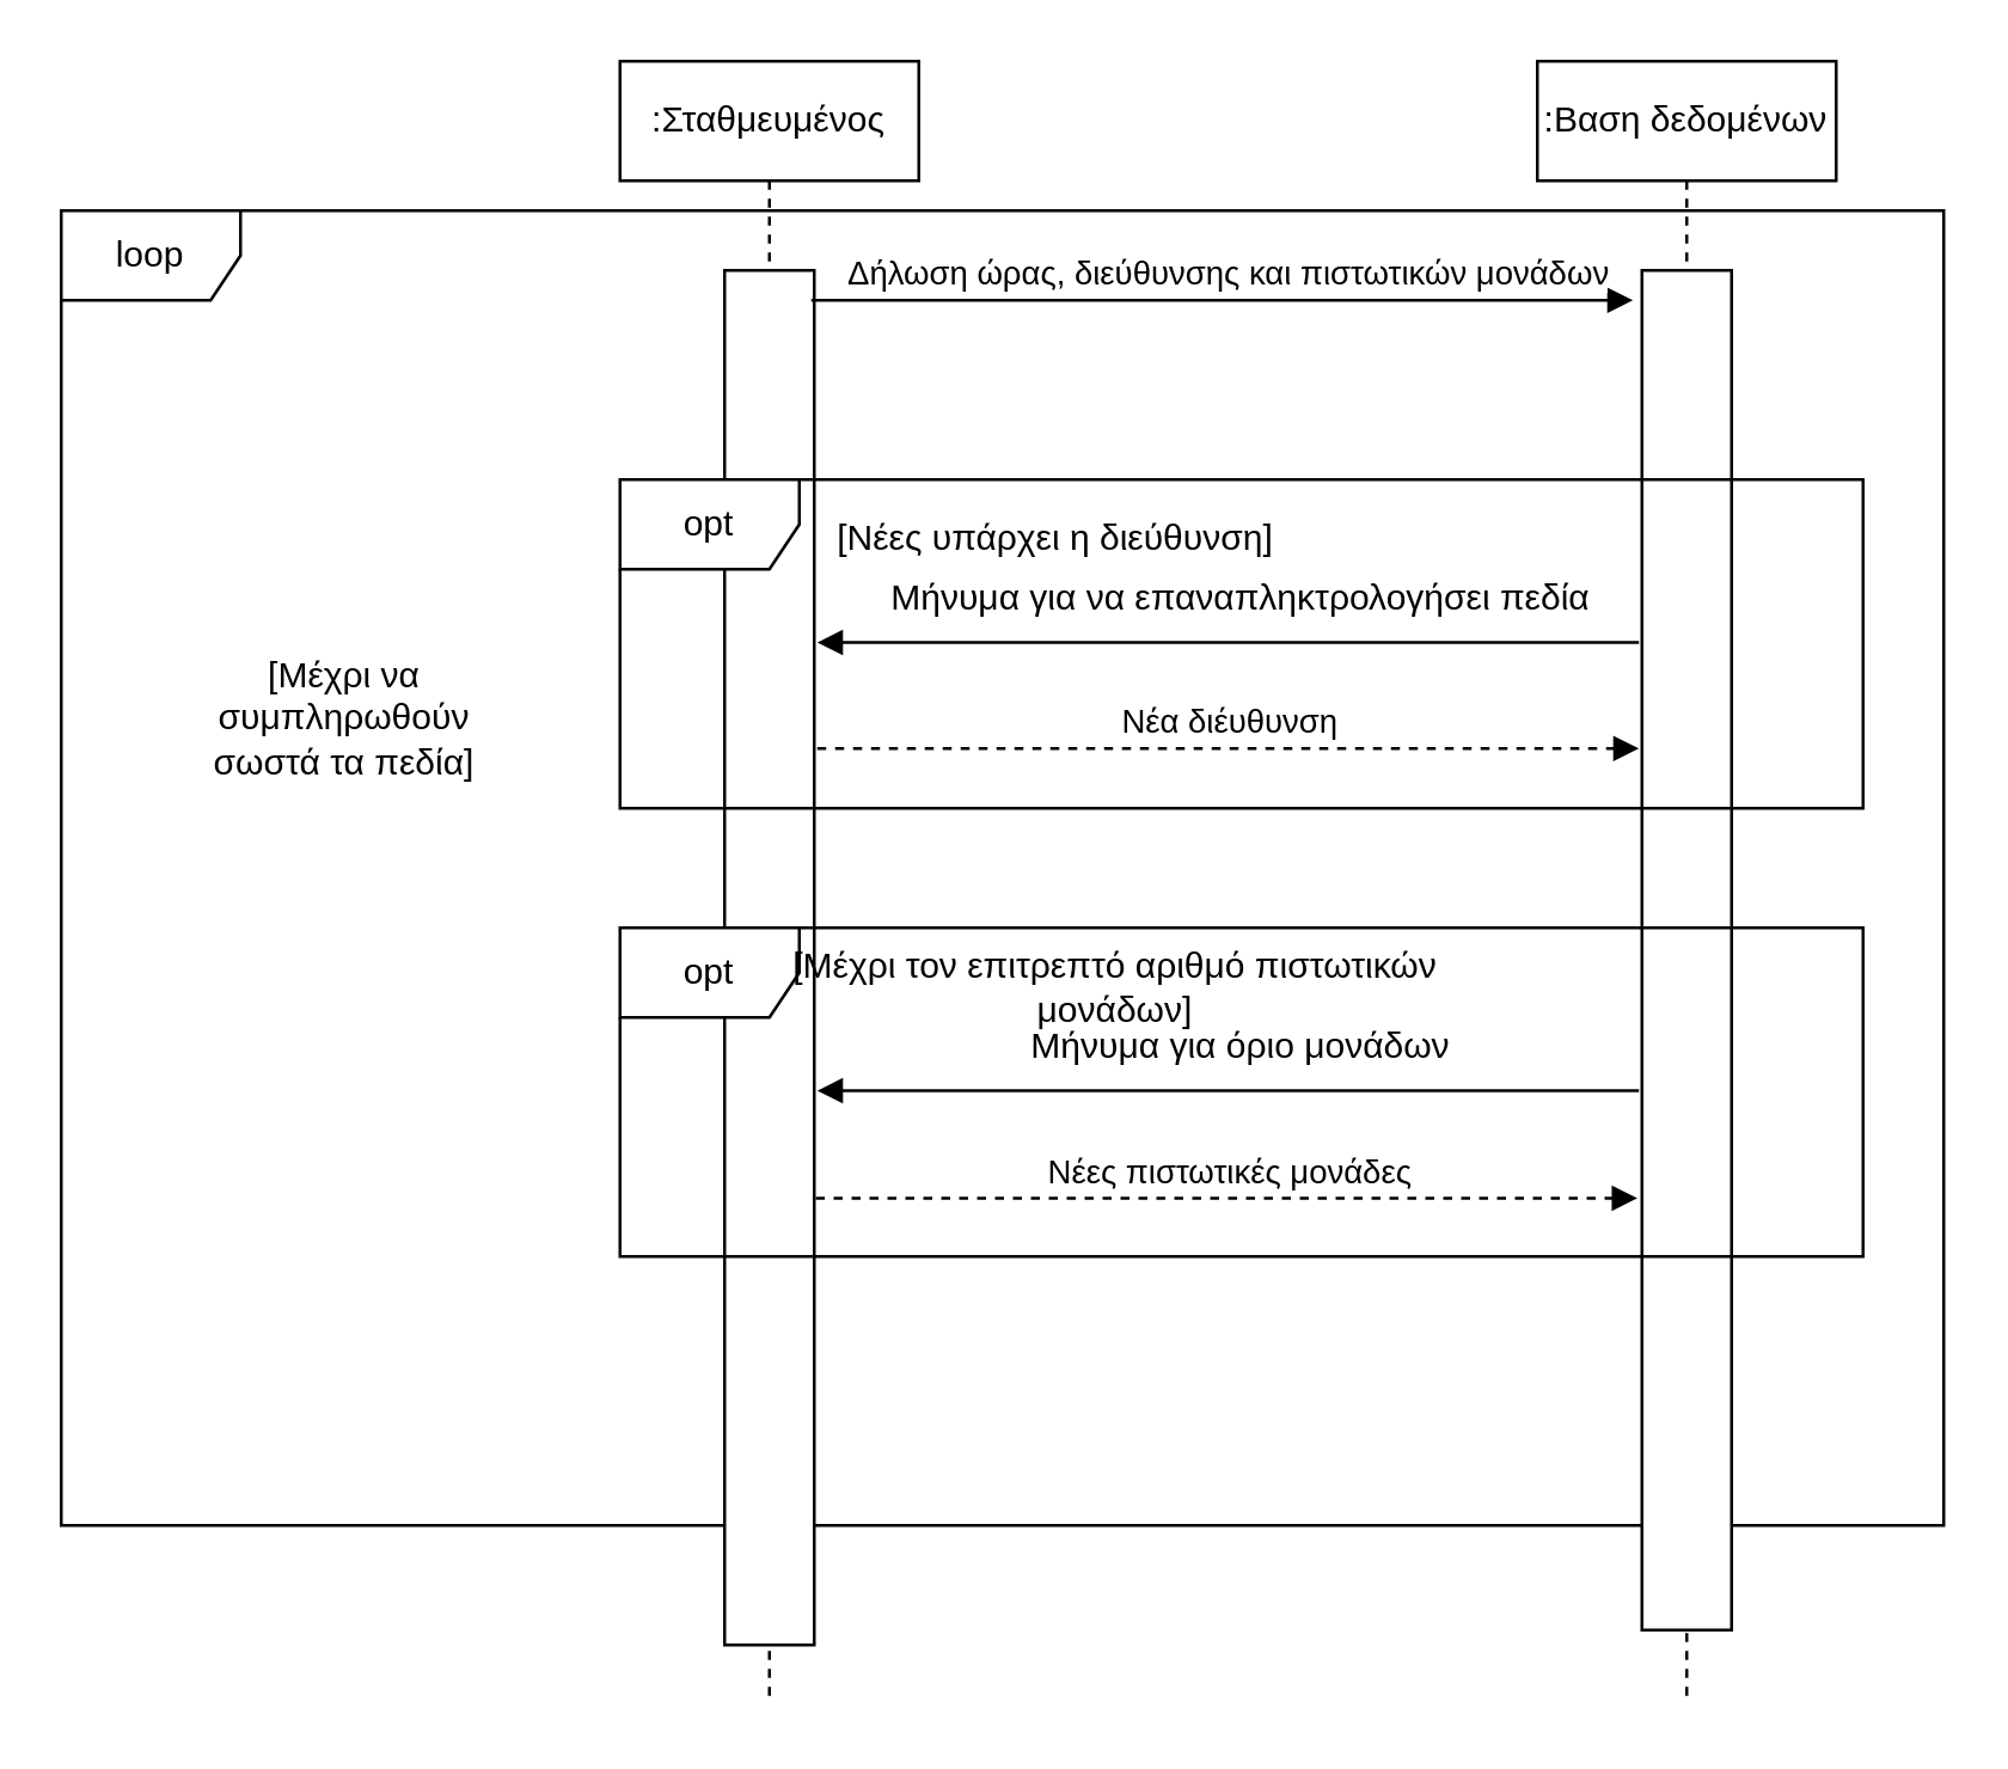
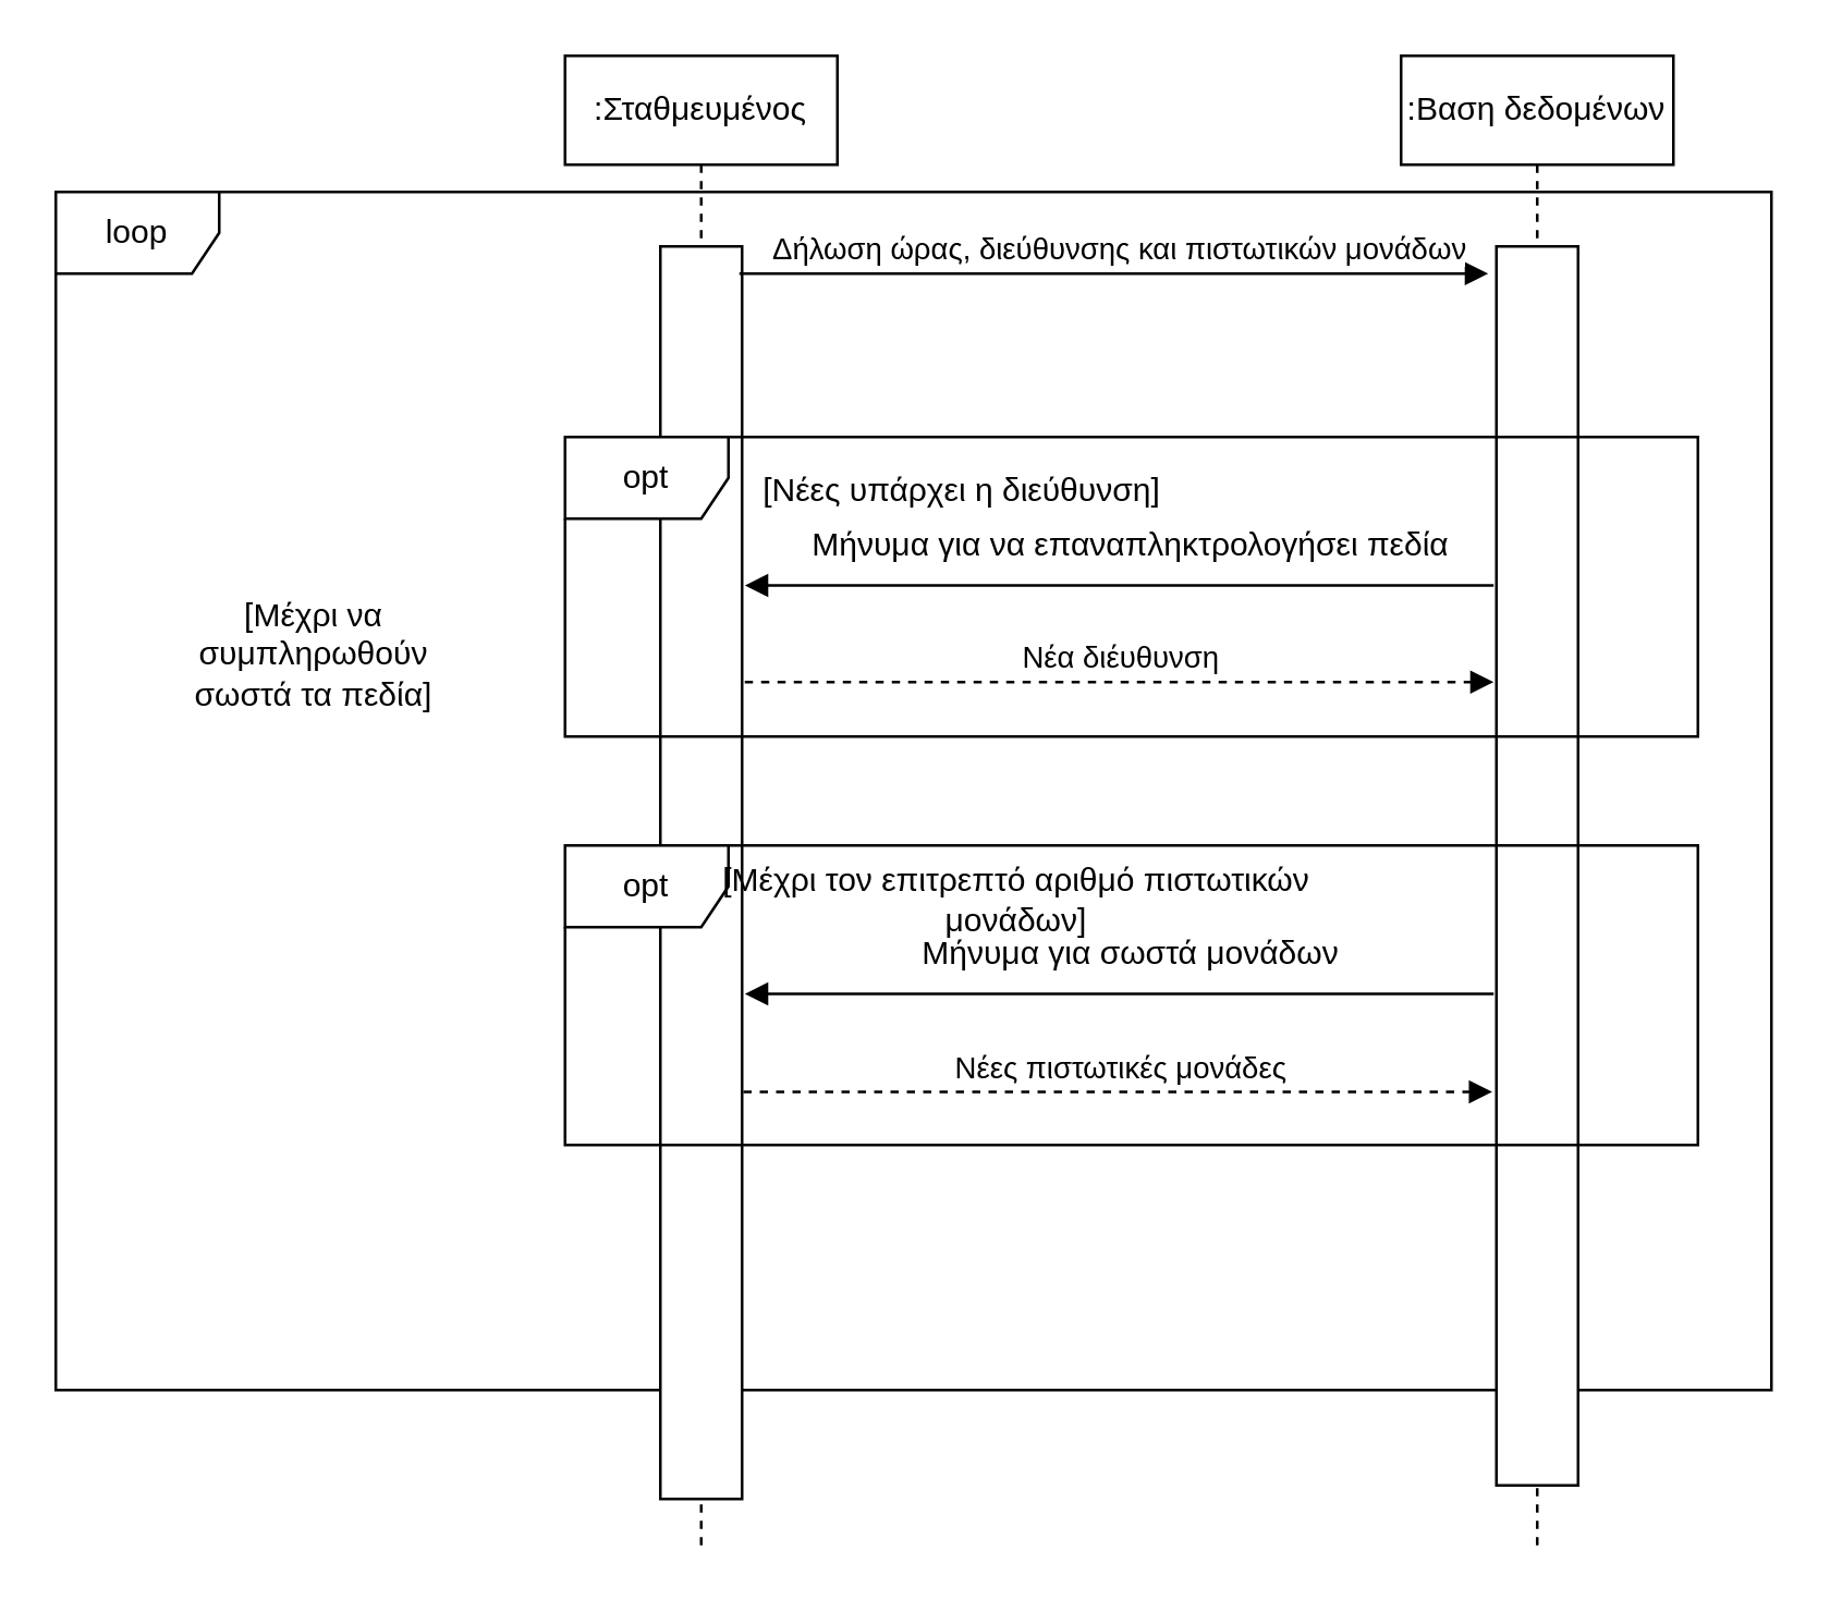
- <mxCell id="17" value="Μήνυμα για όριο μονάδων" style="text;html=1;strokeColor=none;fillColor=none;align=center;verticalAlign=middle;whiteSpace=wrap;rounded=0;" parent="1" vertex="1"><mxGeometry x="284" y="340" width="262" height="20" as="geometry" /></mxCell>
+ <mxCell id="17" value="Μήνυμα για σωστά μονάδων" style="text;html=1;strokeColor=none;fillColor=none;align=center;verticalAlign=middle;whiteSpace=wrap;rounded=0;" parent="1" vertex="1"><mxGeometry x="284" y="340" width="262" height="20" as="geometry" /></mxCell>
